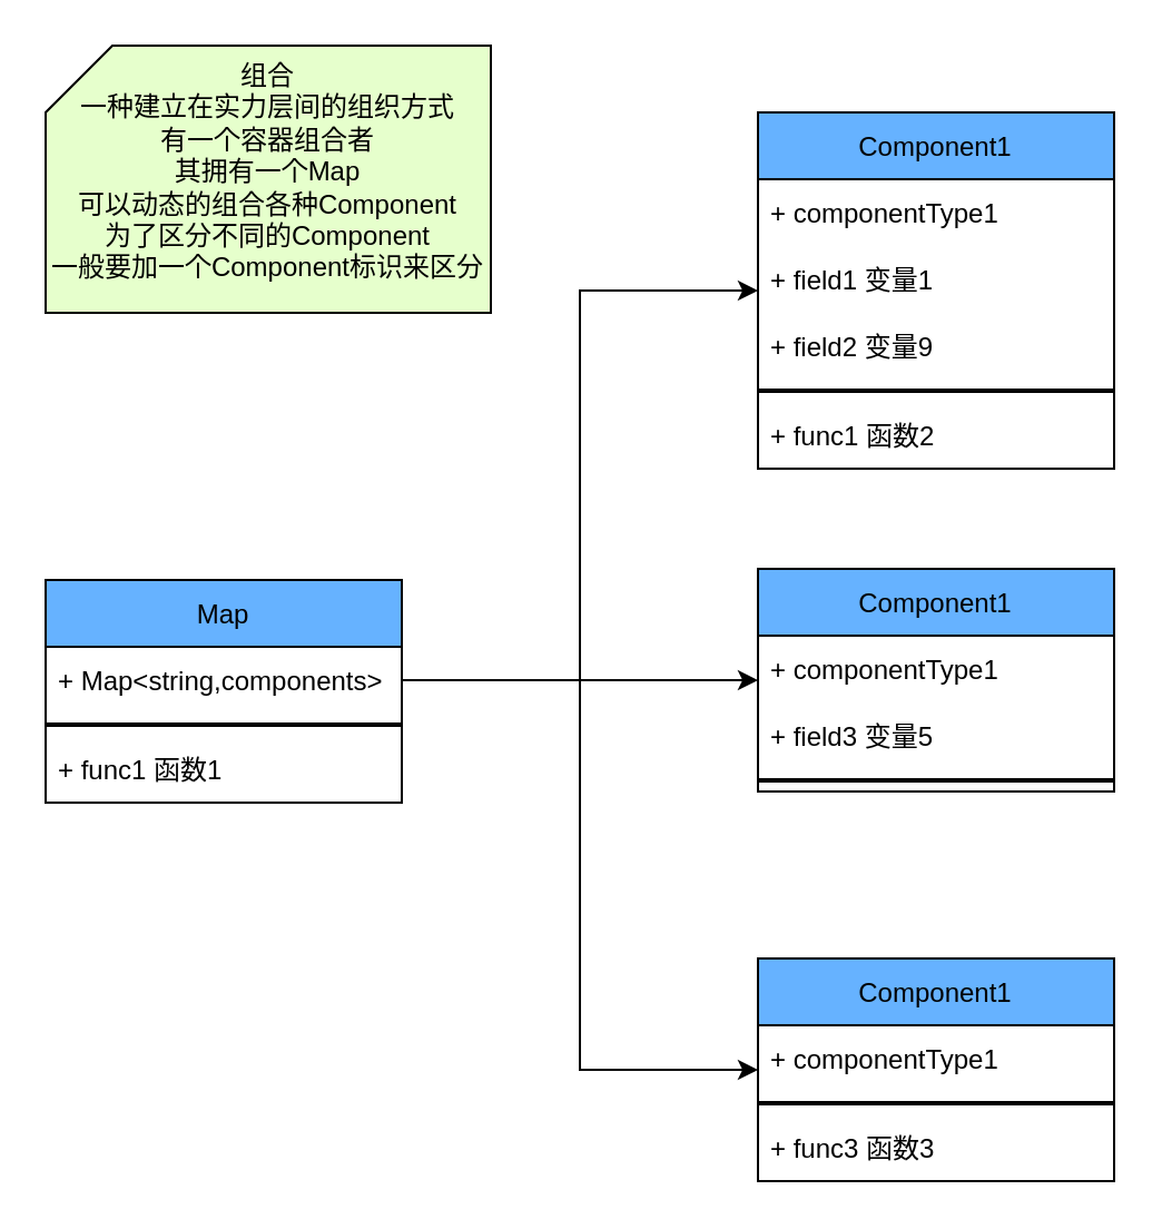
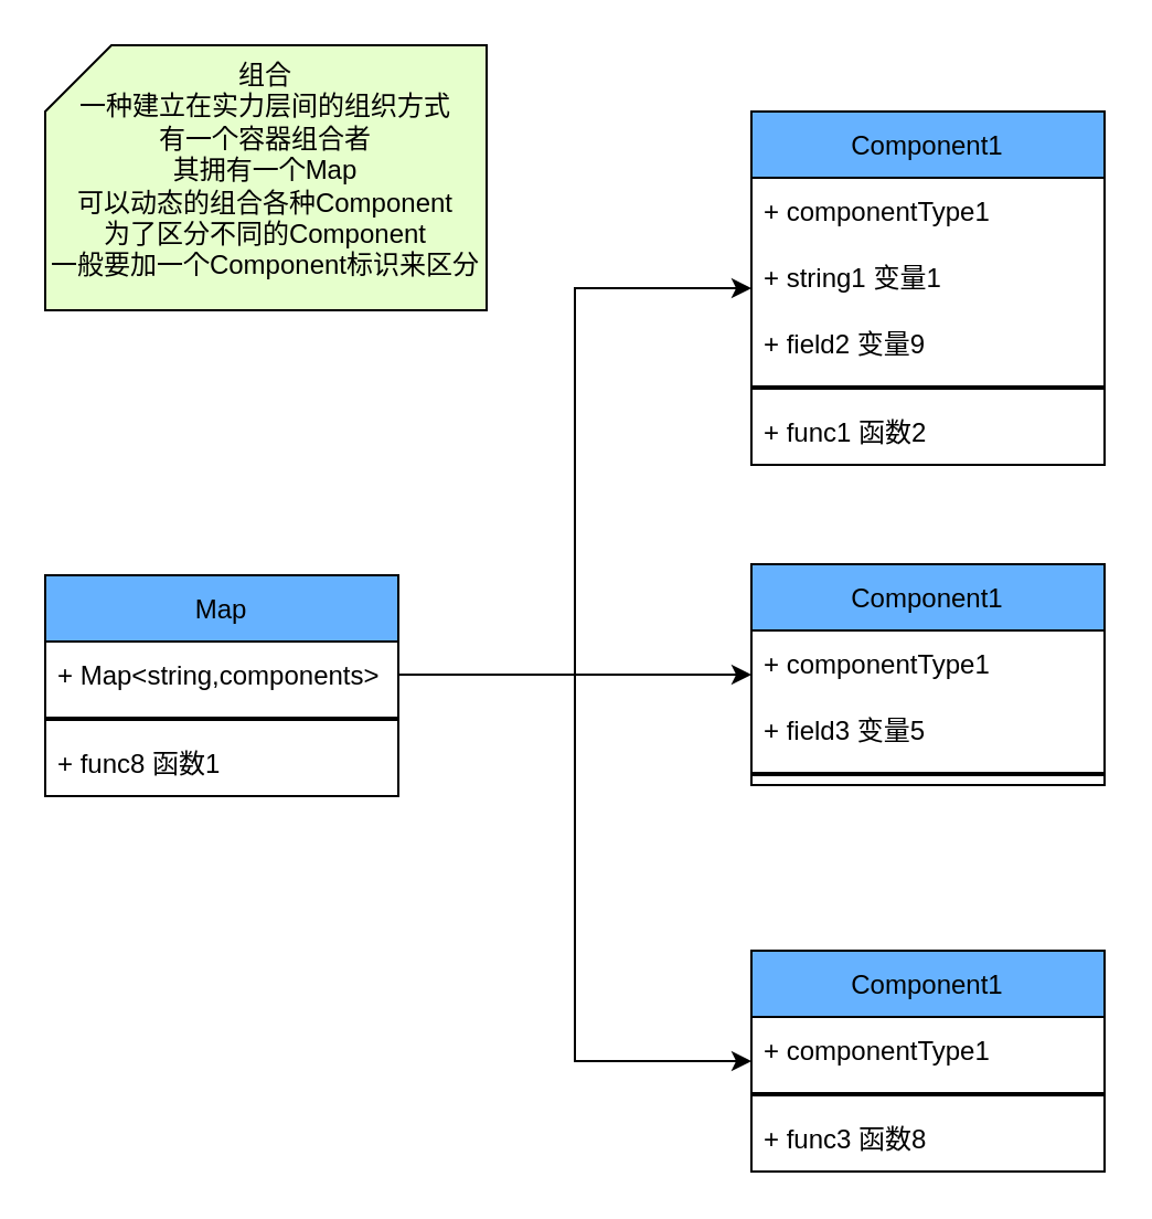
- <mxCell id="9" value="+ field1 变量1" style="text;strokeColor=none;fillColor=none;align=left;verticalAlign=middle;spacingLeft=4;spacingRight=4;overflow=hidden;points=[[0,0.5],[1,0.5]];portConstraint=eastwest;rotatable=0;" vertex="1" parent="7"><mxGeometry y="60" width="160" height="30" as="geometry" /></mxCell>
+ <mxCell id="9" value="+ string1 变量1" style="text;strokeColor=none;fillColor=none;align=left;verticalAlign=middle;spacingLeft=4;spacingRight=4;overflow=hidden;points=[[0,0.5],[1,0.5]];portConstraint=eastwest;rotatable=0;" vertex="1" parent="7"><mxGeometry y="60" width="160" height="30" as="geometry" /></mxCell>
- <mxCell id="5" value="+ func1 函数1" style="text;strokeColor=none;fillColor=none;align=left;verticalAlign=middle;spacingLeft=4;spacingRight=4;overflow=hidden;points=[[0,0.5],[1,0.5]];portConstraint=eastwest;rotatable=0;" vertex="1" parent="2"><mxGeometry y="70" width="160" height="30" as="geometry" /></mxCell>
+ <mxCell id="5" value="+ func8 函数1" style="text;strokeColor=none;fillColor=none;align=left;verticalAlign=middle;spacingLeft=4;spacingRight=4;overflow=hidden;points=[[0,0.5],[1,0.5]];portConstraint=eastwest;rotatable=0;" vertex="1" parent="2"><mxGeometry y="70" width="160" height="30" as="geometry" /></mxCell>
- <mxCell id="20" value="+ func3 函数3" style="text;strokeColor=none;fillColor=none;align=left;verticalAlign=middle;spacingLeft=4;spacingRight=4;overflow=hidden;points=[[0,0.5],[1,0.5]];portConstraint=eastwest;rotatable=0;" vertex="1" parent="17"><mxGeometry y="70" width="160" height="30" as="geometry" /></mxCell>
+ <mxCell id="20" value="+ func3 函数8" style="text;strokeColor=none;fillColor=none;align=left;verticalAlign=middle;spacingLeft=4;spacingRight=4;overflow=hidden;points=[[0,0.5],[1,0.5]];portConstraint=eastwest;rotatable=0;" vertex="1" parent="17"><mxGeometry y="70" width="160" height="30" as="geometry" /></mxCell>
